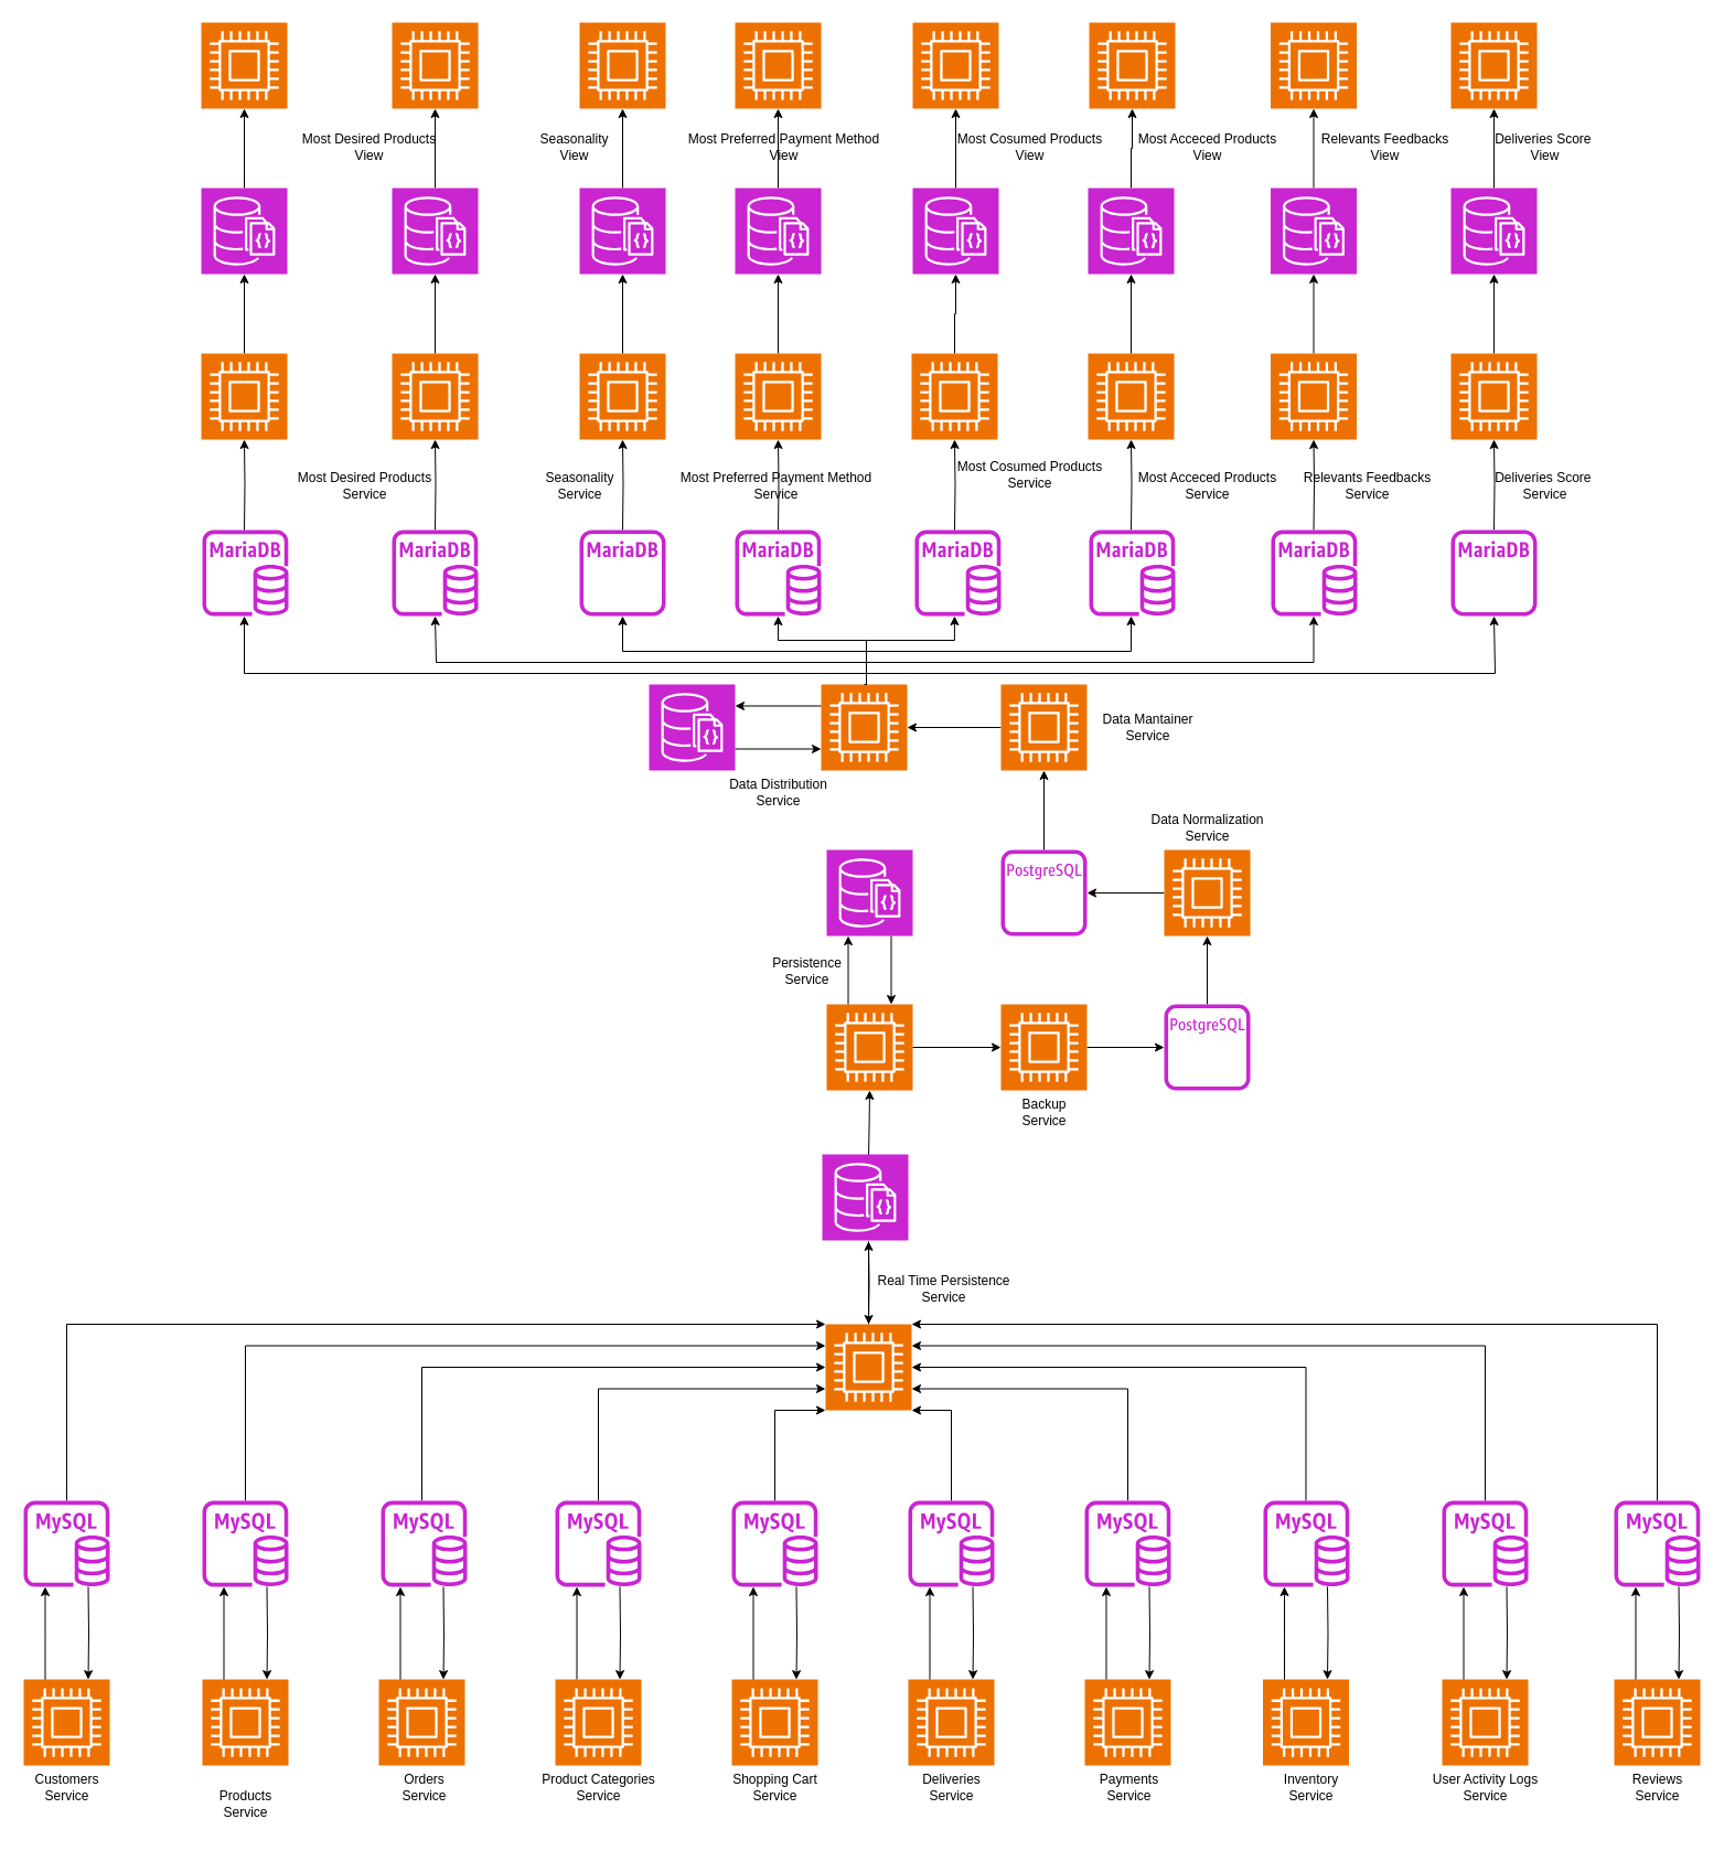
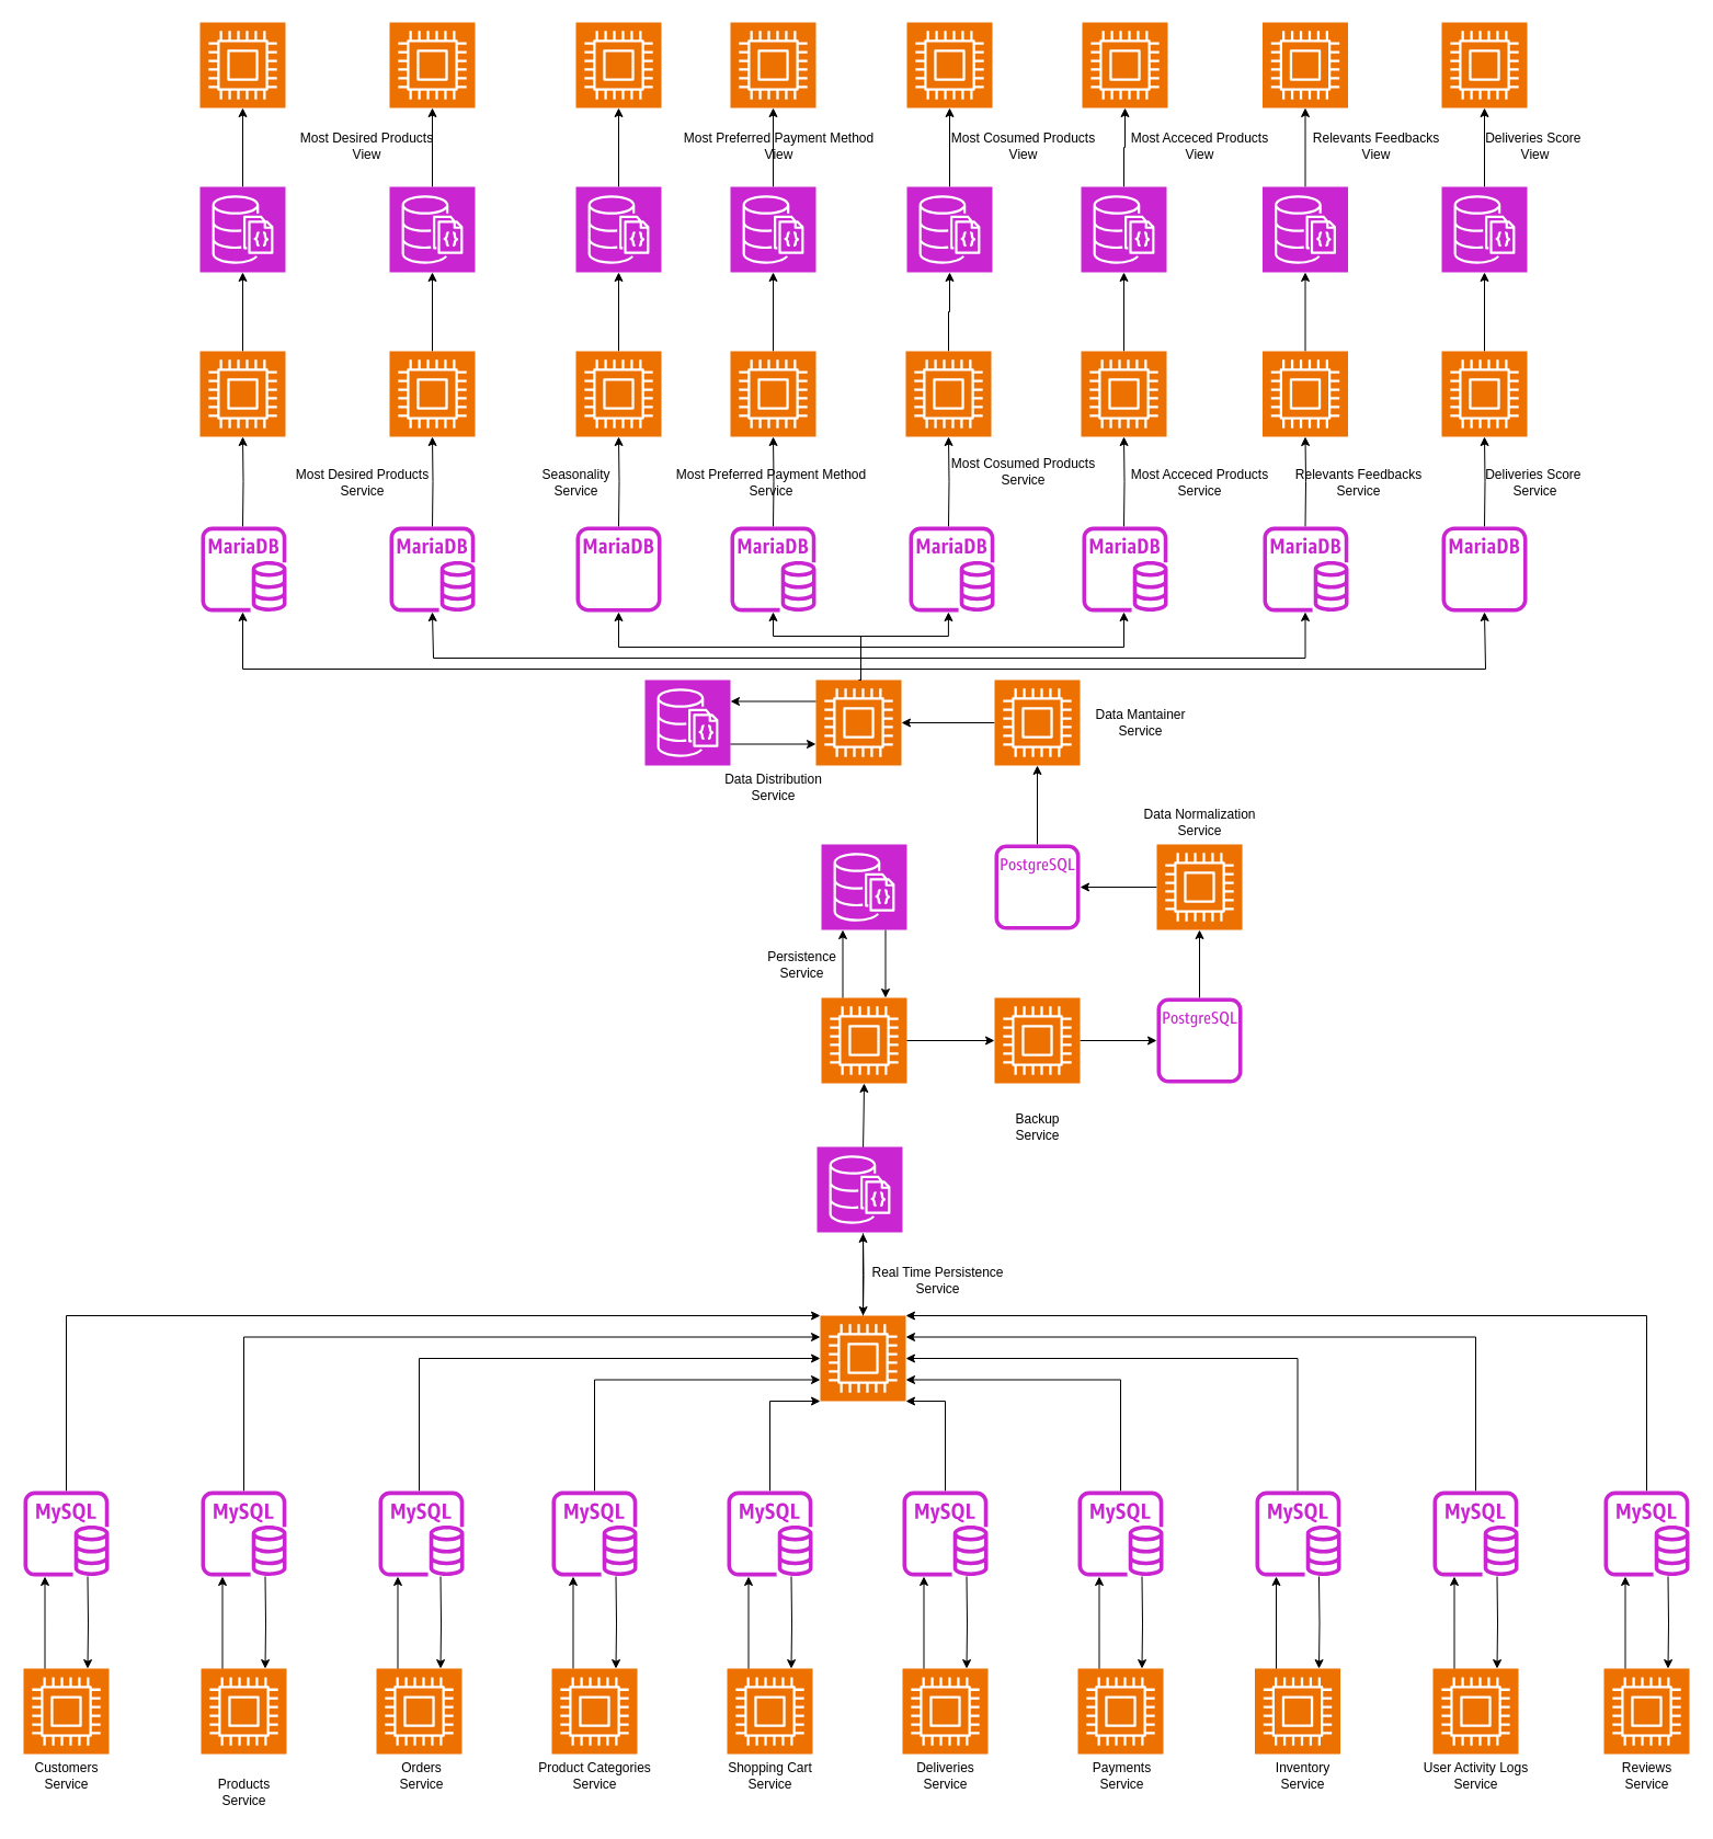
- <mxCell id="100" value="Seasonality&lt;div&gt;View&lt;/div&gt;" style="text;html=1;align=center;verticalAlign=middle;resizable=0;points=[];autosize=1;strokeColor=none;fillColor=none;" parent="1" vertex="1"><mxGeometry x="475" y="113" width="90" height="40" as="geometry" /></mxCell>
- <mxCell id="73" value="Backup&lt;div&gt;Service&lt;/div&gt;" style="text;html=1;align=center;verticalAlign=middle;resizable=0;points=[];autosize=1;strokeColor=none;fillColor=none;" parent="1" vertex="1"><mxGeometry x="916" y="988" width="60" height="40" as="geometry" /></mxCell>
+ <mxCell id="73" value="Backup&lt;div&gt;Service&lt;/div&gt;" style="text;html=1;align=center;verticalAlign=middle;resizable=0;points=[];autosize=1;strokeColor=none;fillColor=none;" parent="1" vertex="1"><mxGeometry x="916" y="1008" width="60" height="40" as="geometry" /></mxCell>
